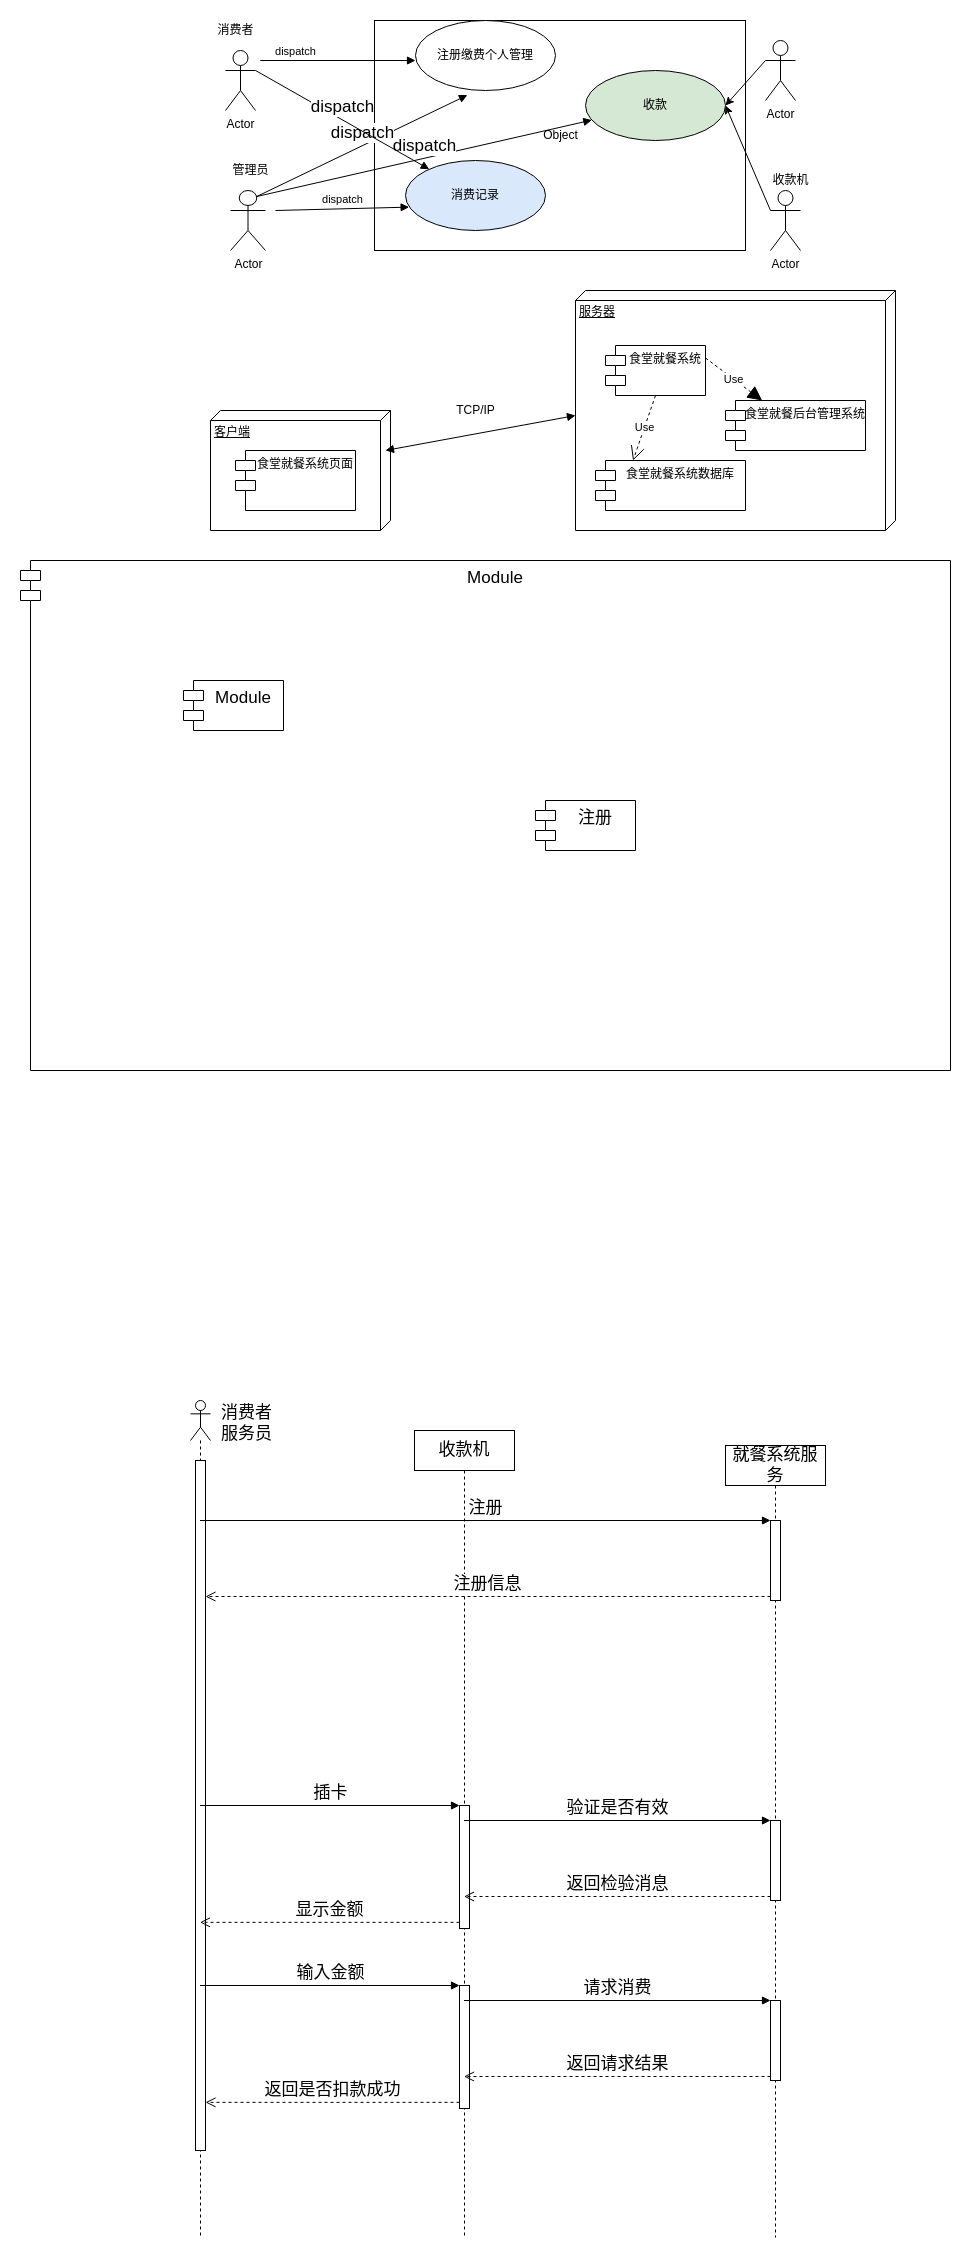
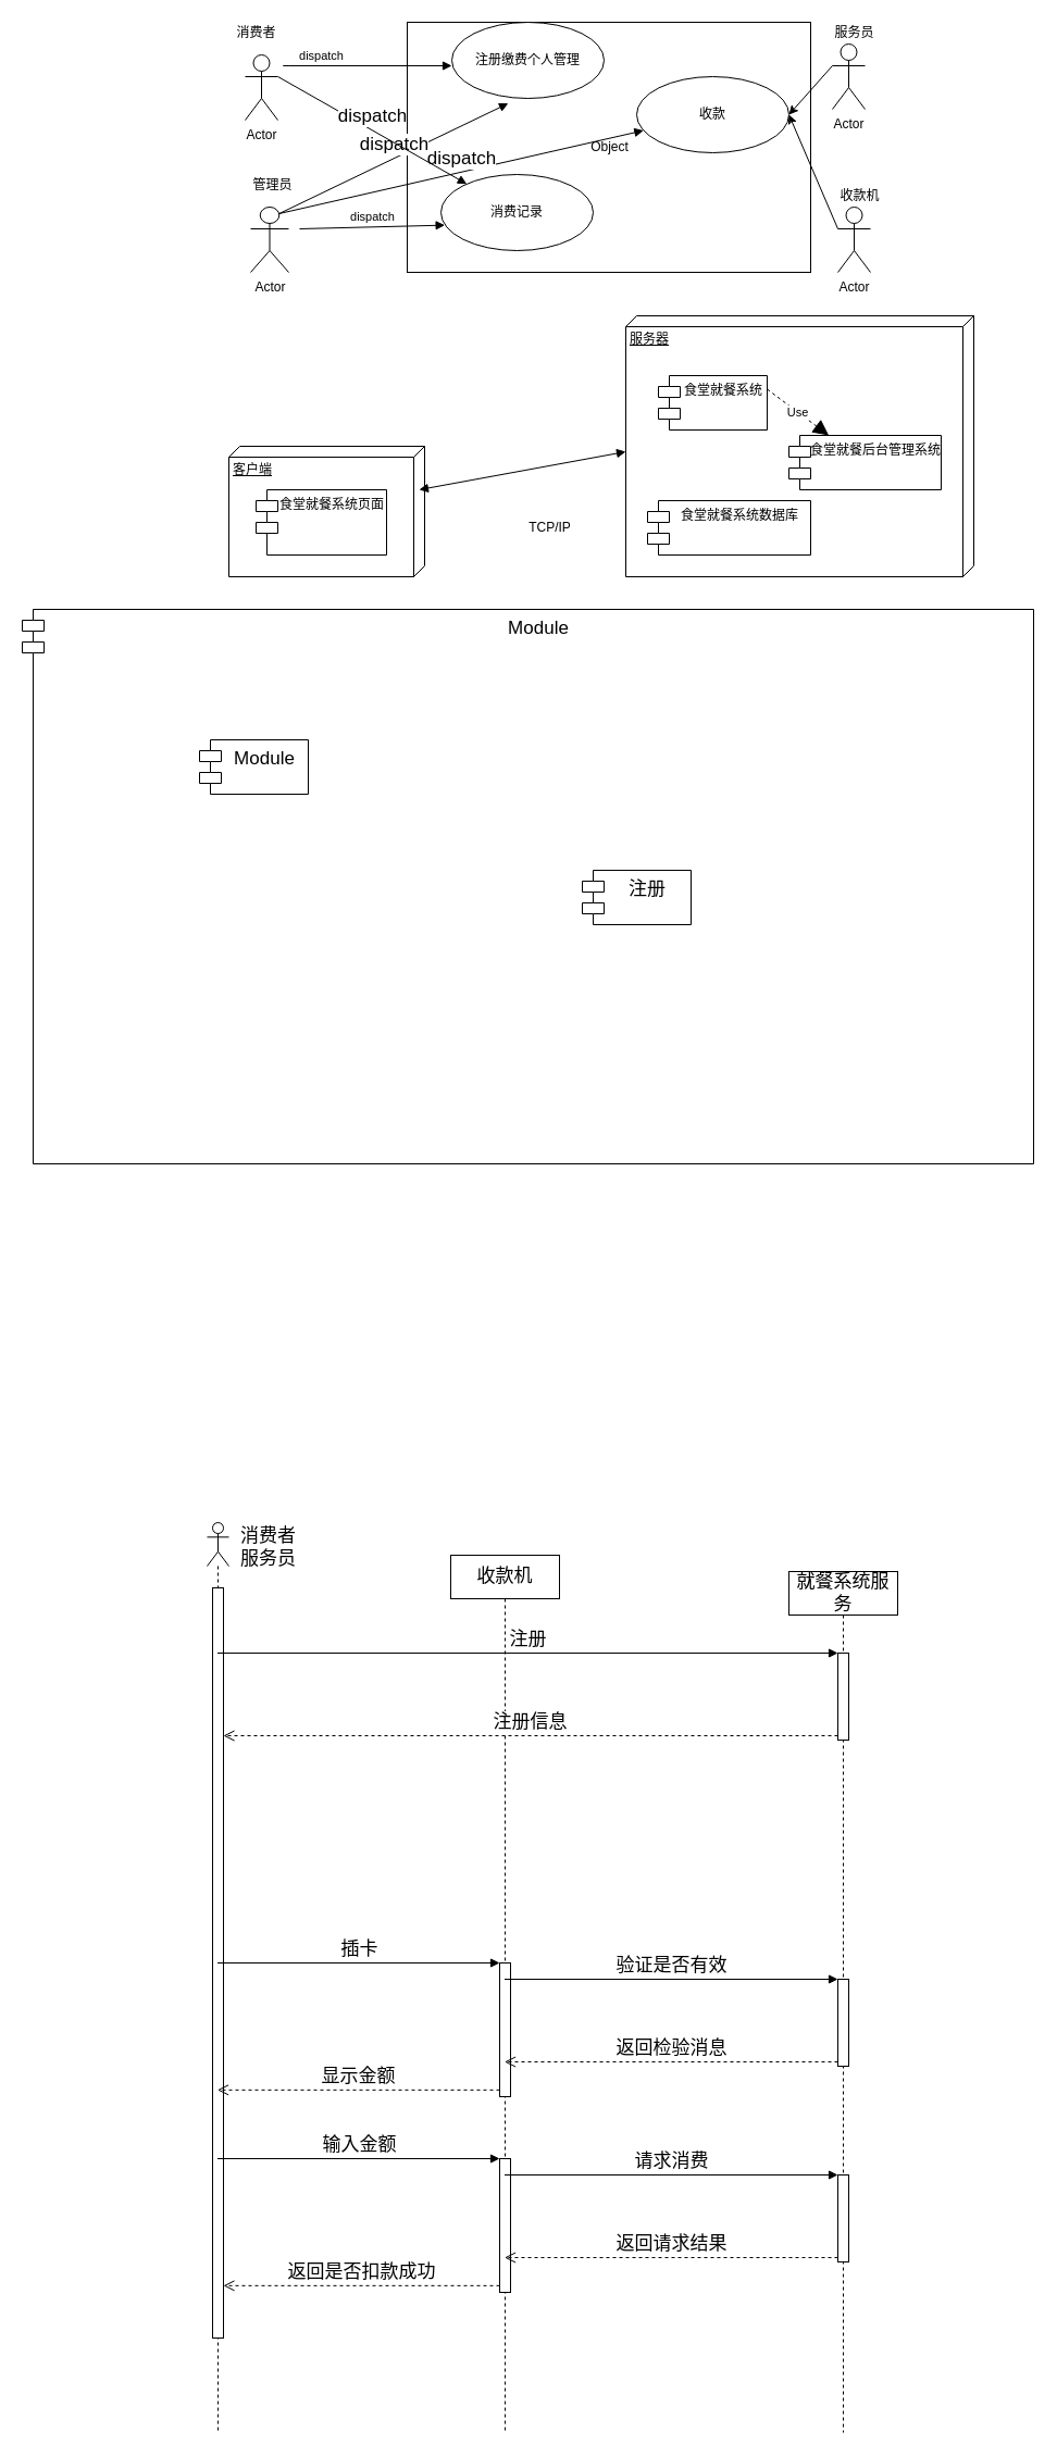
+ <mxCell id="12" value="服务员" style="text;html=1;resizable=0;autosize=1;align=center;verticalAlign=middle;points=[];fillColor=none;strokeColor=none;rounded=0;" parent="1" vertex="1"><mxGeometry x="760" y="20" width="50" height="20" as="geometry" /></mxCell>
- <mxCell id="14" value="收款" style="ellipse;whiteSpace=wrap;html=1;fillColor=#d5e8d4;" parent="1" vertex="1"><mxGeometry x="585" y="70" width="140" height="70" as="geometry" /></mxCell>
+ <mxCell id="14" value="收款" style="ellipse;whiteSpace=wrap;html=1;" parent="1" vertex="1"><mxGeometry x="585" y="70" width="140" height="70" as="geometry" /></mxCell>
- <mxCell id="13" value="消费记录" style="ellipse;whiteSpace=wrap;html=1;fillColor=#dae8fc;" parent="1" vertex="1"><mxGeometry x="405" y="160" width="140" height="70" as="geometry" /></mxCell>
+ <mxCell id="13" value="消费记录" style="ellipse;whiteSpace=wrap;html=1;" parent="1" vertex="1"><mxGeometry x="405" y="160" width="140" height="70" as="geometry" /></mxCell>
- <mxCell id="26" value="TCP/IP" style="text;html=1;resizable=0;autosize=1;align=center;verticalAlign=middle;points=[];fillColor=none;strokeColor=none;rounded=0;" vertex="1" parent="1"><mxGeometry x="450" y="400" width="50" height="20" as="geometry" /></mxCell>
+ <mxCell id="26" value="TCP/IP" style="text;html=1;resizable=0;autosize=1;align=center;verticalAlign=middle;points=[];fillColor=none;strokeColor=none;rounded=0;" vertex="1" parent="1"><mxGeometry x="480" y="475" width="50" height="20" as="geometry" /></mxCell>
- <mxCell id="27" value="Use" style="endArrow=open;endSize=12;dashed=1;html=1;exitX=0.5;exitY=1;exitDx=0;exitDy=0;entryX=0.25;entryY=0;entryDx=0;entryDy=0;" edge="1" parent="1" source="22" target="23"><mxGeometry width="160" relative="1" as="geometry"><mxPoint x="615" y="440" as="sourcePoint" /><mxPoint x="775" y="440" as="targetPoint" /></mxGeometry></mxCell>
